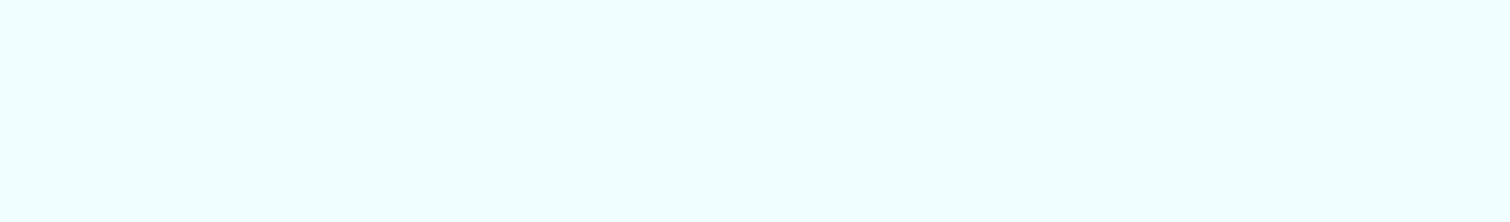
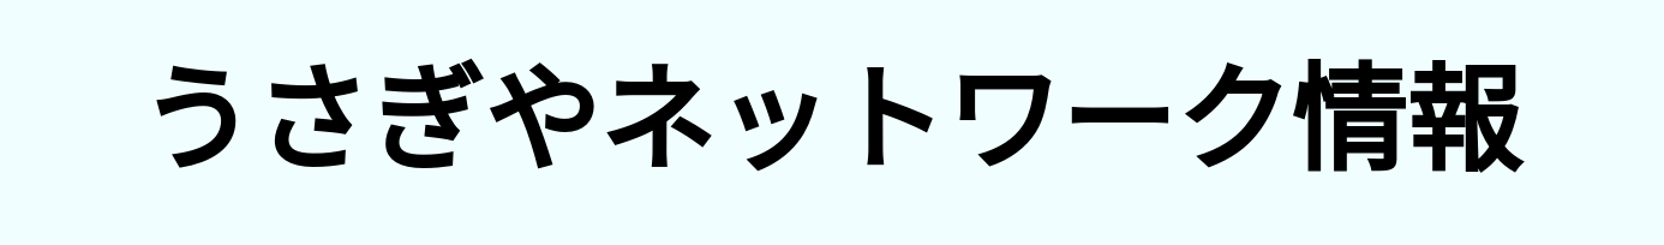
+ <mxCell id="2" value="&lt;b style=&quot;&quot;&gt;&lt;font style=&quot;font-size: 48px;&quot;&gt;うさぎやネットワーク情報&lt;/font&gt;&lt;/b&gt;" style="rounded=0;whiteSpace=wrap;html=1;dashed=1;dashPattern=1 2;strokeColor=none;fillColor=none;" parent="1" vertex="1"><mxGeometry x="20" y="20" width="651" height="60" as="geometry" /></mxCell>
